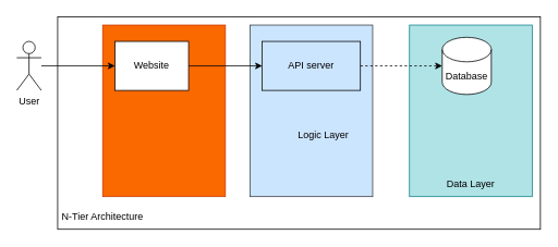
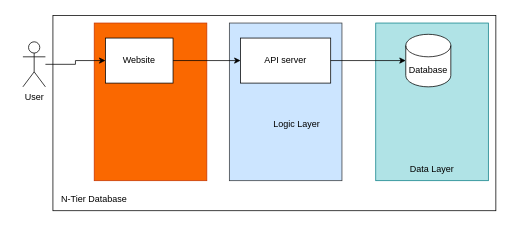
- <mxCell id="7" value="User" style="shape=umlActor;verticalLabelPosition=bottom;verticalAlign=top;html=1;outlineConnect=0;" vertex="1" parent="1"><mxGeometry x="20" y="50" width="30" height="60" as="geometry" /></mxCell>
+ <mxCell id="7" value="User" style="shape=umlActor;verticalLabelPosition=bottom;verticalAlign=top;html=1;outlineConnect=0;" vertex="1" parent="1"><mxGeometry x="30" y="55" width="30" height="60" as="geometry" /></mxCell>
- <mxCell id="12" value="API server" style="rounded=0;whiteSpace=wrap;html=1;fillColor=#cce5ff;" vertex="1" parent="1"><mxGeometry x="320" y="50" width="120" height="60" as="geometry" /></mxCell>
+ <mxCell id="12" value="API server" style="rounded=0;whiteSpace=wrap;html=1;" vertex="1" parent="1"><mxGeometry x="320" y="50" width="120" height="60" as="geometry" /></mxCell>
- <mxCell id="13" style="edgeStyle=orthogonalEdgeStyle;rounded=0;orthogonalLoop=1;jettySize=auto;html=1;entryX=0;entryY=0.5;entryDx=0;entryDy=0;entryPerimeter=0;dashed=1;" edge="1" parent="1" source="12" target="10"><mxGeometry relative="1" as="geometry" /></mxCell>
+ <mxCell id="13" style="edgeStyle=orthogonalEdgeStyle;rounded=0;orthogonalLoop=1;jettySize=auto;html=1;entryX=0;entryY=0.5;entryDx=0;entryDy=0;entryPerimeter=0;" edge="1" parent="1" source="12" target="10"><mxGeometry relative="1" as="geometry" /></mxCell>
- <mxCell id="11" value="N-Tier Architecture" style="text;html=1;strokeColor=none;fillColor=none;align=center;verticalAlign=middle;whiteSpace=wrap;rounded=0;" vertex="1" parent="1"><mxGeometry x="70" y="250" width="110" height="30" as="geometry" /></mxCell>
+ <mxCell id="11" value="N-Tier Database" style="text;html=1;strokeColor=none;fillColor=none;align=center;verticalAlign=middle;whiteSpace=wrap;rounded=0;" vertex="1" parent="1"><mxGeometry x="70" y="250" width="110" height="30" as="geometry" /></mxCell>
